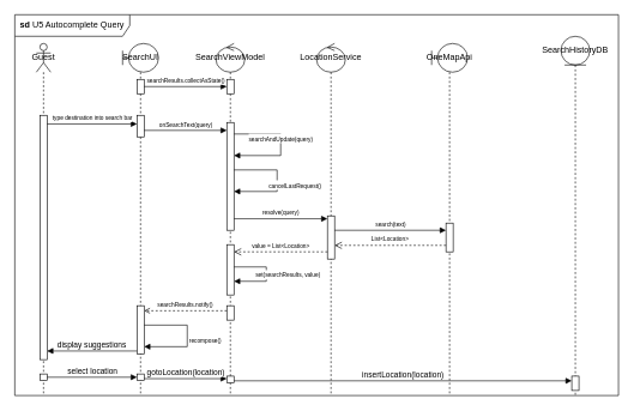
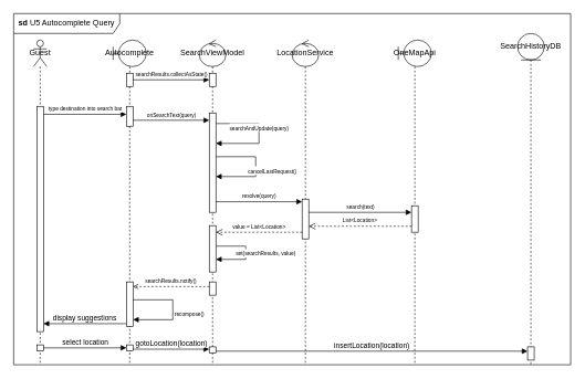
- <mxCell id="6" value="SearchUI" style="shape=umlLifeline;perimeter=lifelinePerimeter;whiteSpace=wrap;html=1;container=1;dropTarget=0;collapsible=0;recursiveResize=0;outlineConnect=0;portConstraint=eastwest;newEdgeStyle={&quot;curved&quot;:0,&quot;rounded&quot;:0};participant=umlBoundary;" vertex="1" parent="1"><mxGeometry x="170" y="60" width="50" height="490" as="geometry" /></mxCell>
+ <mxCell id="6" value="Autocomplete" style="shape=umlLifeline;perimeter=lifelinePerimeter;whiteSpace=wrap;html=1;container=1;dropTarget=0;collapsible=0;recursiveResize=0;outlineConnect=0;portConstraint=eastwest;newEdgeStyle={&quot;curved&quot;:0,&quot;rounded&quot;:0};participant=umlBoundary;" vertex="1" parent="1"><mxGeometry x="170" y="60" width="50" height="490" as="geometry" /></mxCell>
